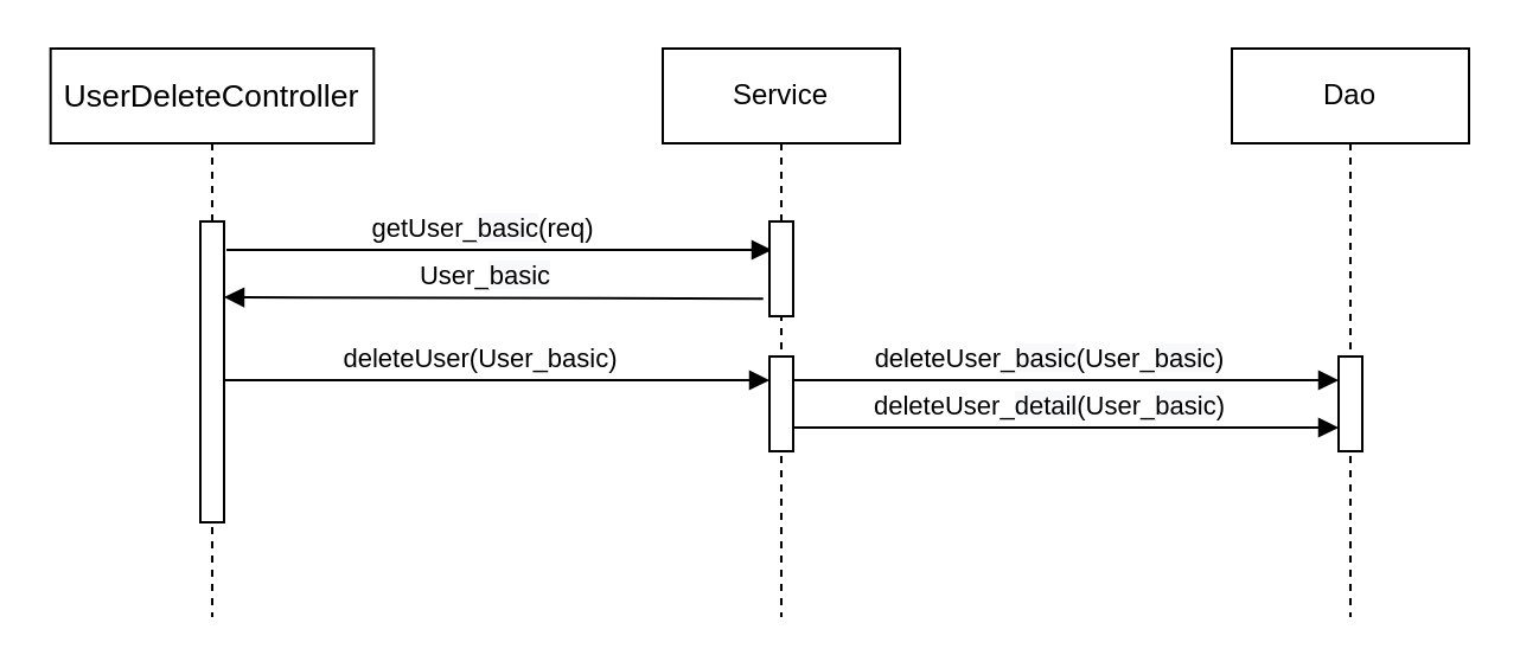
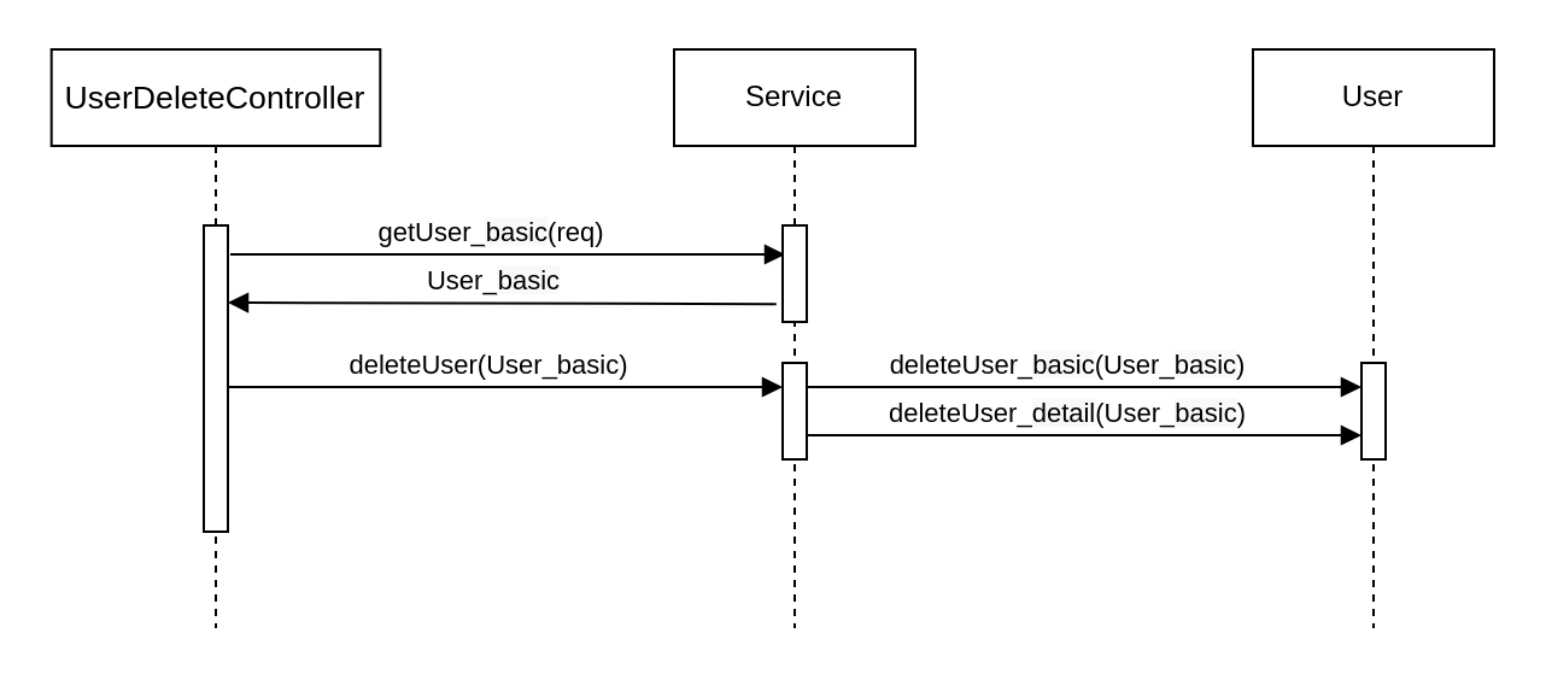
- <mxCell id="2" value="Dao" style="shape=umlLifeline;perimeter=lifelinePerimeter;whiteSpace=wrap;html=1;container=1;collapsible=0;recursiveResize=0;outlineConnect=0;" vertex="1" parent="1"><mxGeometry x="519" y="20" width="100" height="240" as="geometry" /></mxCell>
+ <mxCell id="2" value="User" style="shape=umlLifeline;perimeter=lifelinePerimeter;whiteSpace=wrap;html=1;container=1;collapsible=0;recursiveResize=0;outlineConnect=0;" vertex="1" parent="1"><mxGeometry x="519" y="20" width="100" height="240" as="geometry" /></mxCell>
